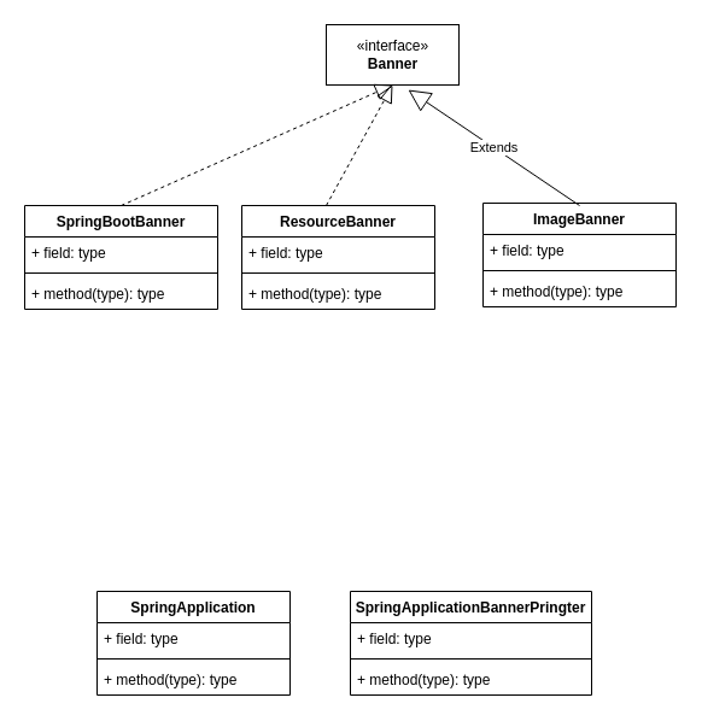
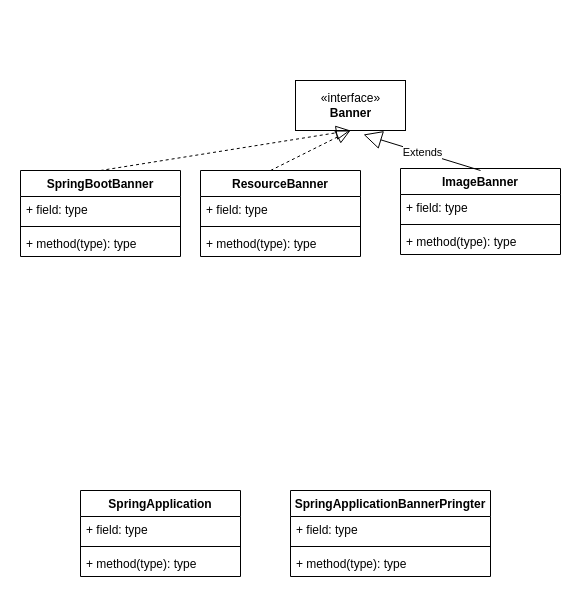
- <mxCell id="2" value="«interface»&lt;br&gt;&lt;b&gt;Banner&lt;/b&gt;" style="html=1;" vertex="1" parent="1"><mxGeometry x="270" y="20" width="110" height="50" as="geometry" /></mxCell>
+ <mxCell id="2" value="«interface»&lt;br&gt;&lt;b&gt;Banner&lt;/b&gt;" style="html=1;" vertex="1" parent="1"><mxGeometry x="295" y="80" width="110" height="50" as="geometry" /></mxCell>
